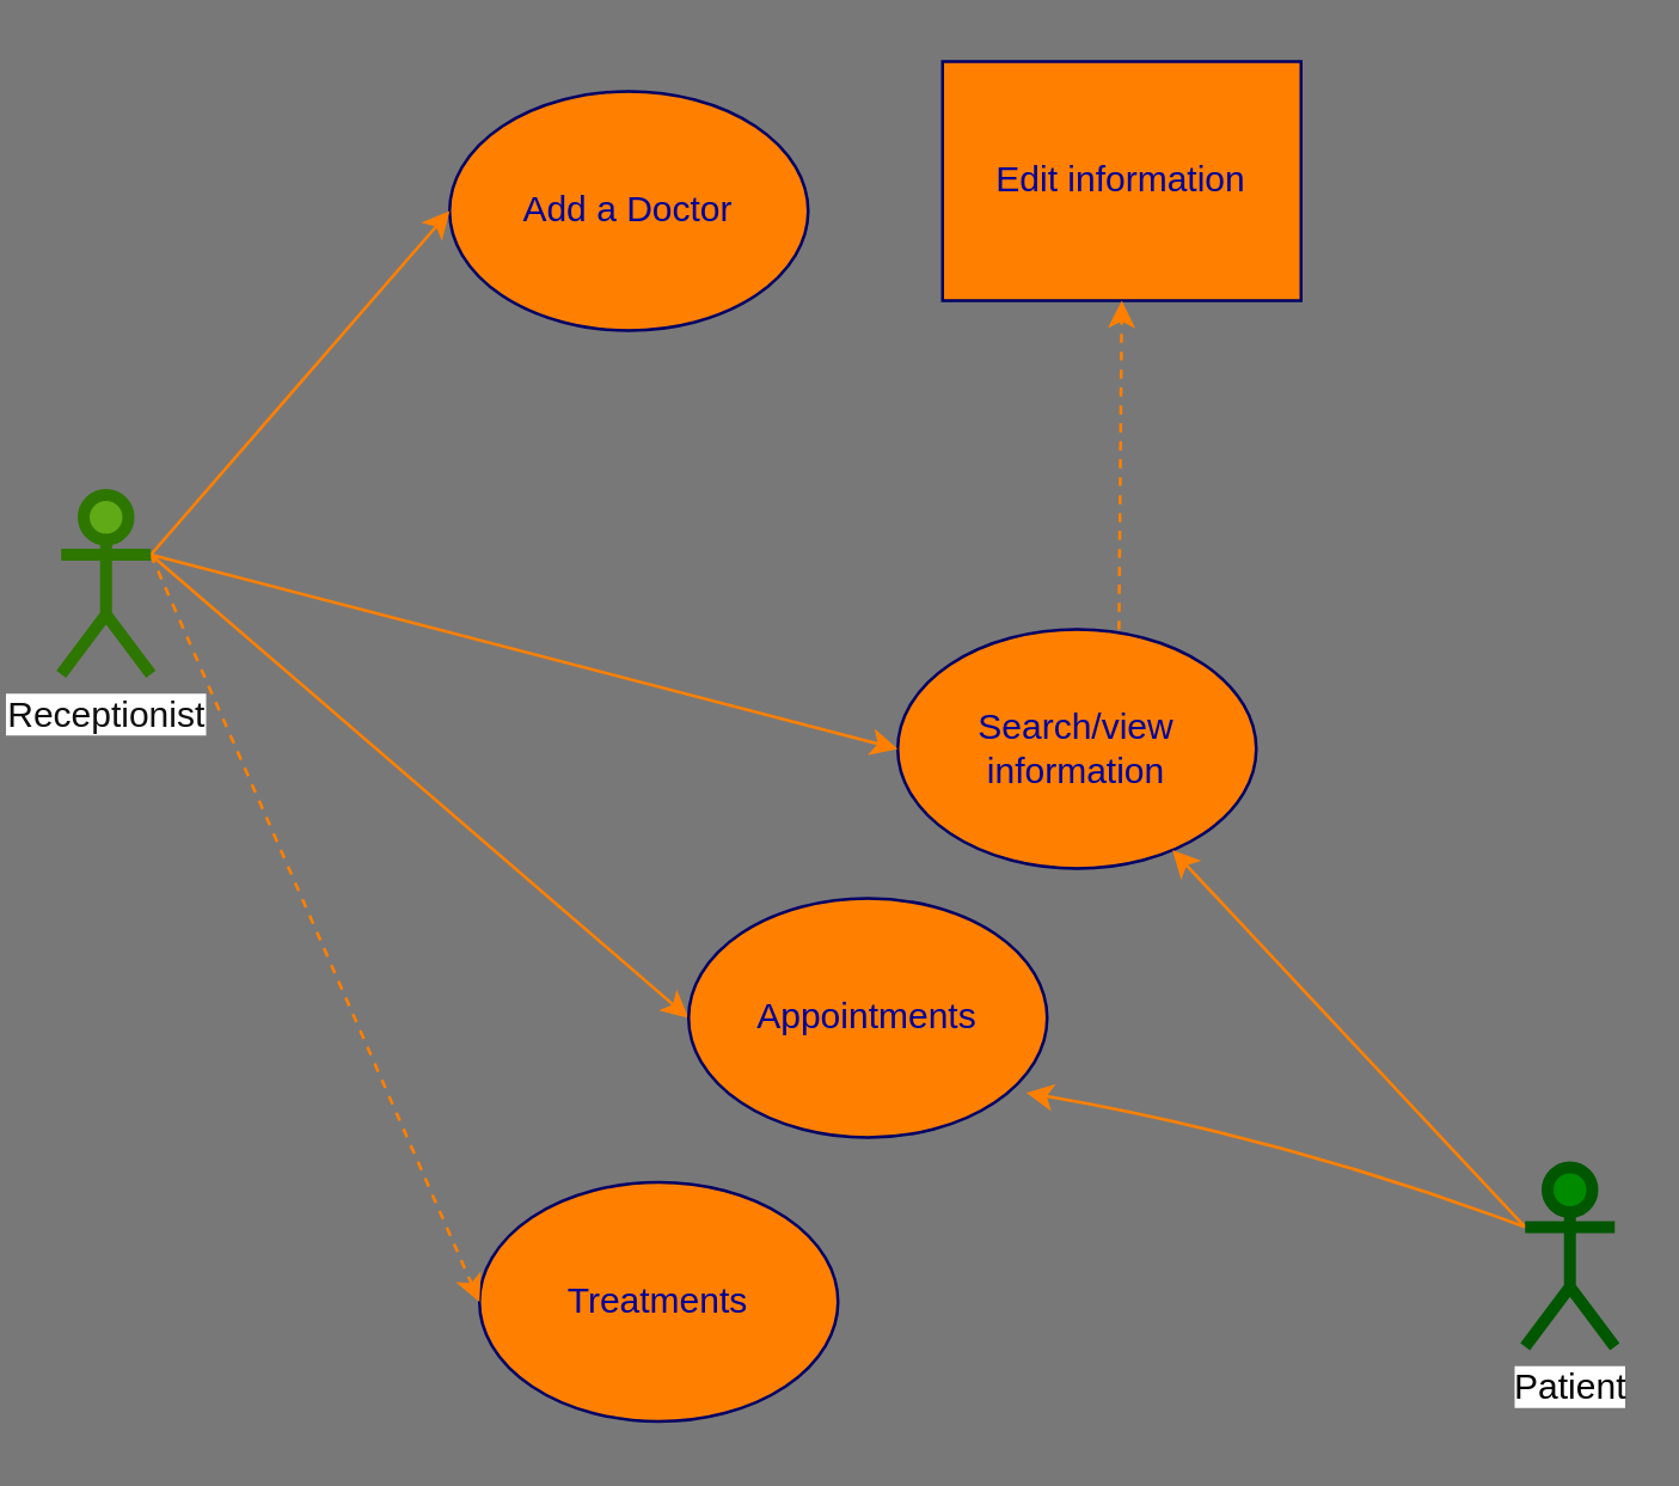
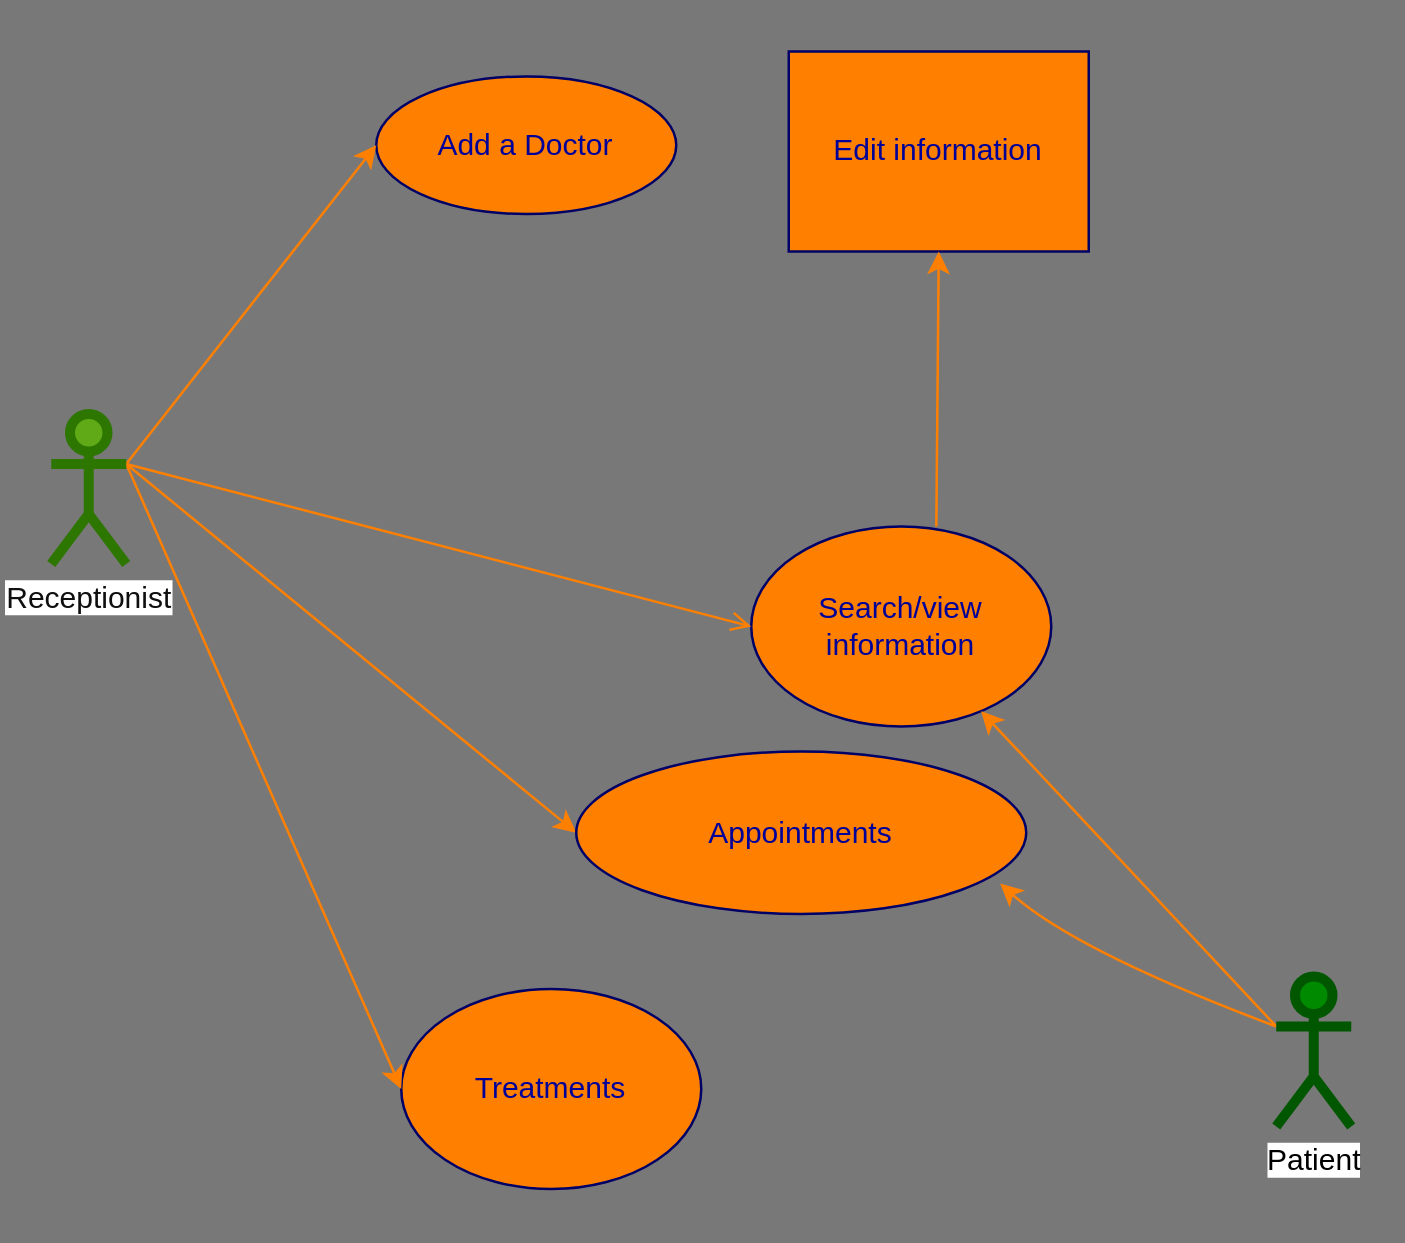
- <mxCell id="2" value="Add a Doctor" style="ellipse;whiteSpace=wrap;html=1;fillColor=#FF8000;strokeColor=#000066;fontColor=#000099;" parent="1" vertex="1"><mxGeometry x="150" y="30" width="120" height="80" as="geometry" /></mxCell>
+ <mxCell id="2" value="Add a Doctor" style="ellipse;whiteSpace=wrap;html=1;fillColor=#FF8000;strokeColor=#000066;fontColor=#000099;" parent="1" vertex="1"><mxGeometry x="150" y="30" width="120" height="55" as="geometry" /></mxCell>
- <mxCell id="15" style="edgeStyle=none;curved=1;html=1;exitX=0.617;exitY=0;exitPerimeter=0;entryX=0.5;entryY=1;jettySize=auto;orthogonalLoop=1;strokeColor=#FF8000;fontColor=#000099;exitDx=0;exitDy=0;entryDx=0;entryDy=0;dashed=1;" edge="1" parent="1" source="3" target="4"><mxGeometry relative="1" as="geometry"><mxPoint x="350" y="130" as="sourcePoint" /><mxPoint x="600" y="195" as="targetPoint" /></mxGeometry></mxCell>
+ <mxCell id="15" style="edgeStyle=none;curved=1;html=1;exitX=0.617;exitY=0;exitPerimeter=0;entryX=0.5;entryY=1;jettySize=auto;orthogonalLoop=1;strokeColor=#FF8000;fontColor=#000099;exitDx=0;exitDy=0;entryDx=0;entryDy=0;" edge="1" parent="1" source="3" target="4"><mxGeometry relative="1" as="geometry"><mxPoint x="350" y="130" as="sourcePoint" /><mxPoint x="600" y="195" as="targetPoint" /></mxGeometry></mxCell>
- <mxCell id="8" style="edgeStyle=none;curved=1;html=1;exitX=1;exitY=0.333;exitPerimeter=0;entryX=0;entryY=0.5;jettySize=auto;orthogonalLoop=1;strokeColor=#FF8000;fontColor=#000099;" parent="1" source="10" target="3" edge="1"><mxGeometry relative="1" as="geometry" /></mxCell>
+ <mxCell id="8" style="edgeStyle=none;curved=1;html=1;exitX=1;exitY=0.333;exitPerimeter=0;entryX=0;entryY=0.5;jettySize=auto;orthogonalLoop=1;strokeColor=#FF8000;fontColor=#000099;endArrow=open;" parent="1" source="10" target="3" edge="1"><mxGeometry relative="1" as="geometry" /></mxCell>
- <mxCell id="9" style="edgeStyle=none;curved=1;html=1;exitX=1;exitY=0.333;exitPerimeter=0;jettySize=auto;orthogonalLoop=1;strokeColor=#FF8000;entryX=0;entryY=0.5;fontColor=#000099;dashed=1;" parent="1" source="10" target="5" edge="1"><mxGeometry relative="1" as="geometry" /></mxCell>
+ <mxCell id="9" style="edgeStyle=none;curved=1;html=1;exitX=1;exitY=0.333;exitPerimeter=0;jettySize=auto;orthogonalLoop=1;strokeColor=#FF8000;entryX=0;entryY=0.5;fontColor=#000099;" parent="1" source="10" target="5" edge="1"><mxGeometry relative="1" as="geometry" /></mxCell>
- <mxCell id="14" value="Appointments" style="ellipse;whiteSpace=wrap;html=1;fillColor=#FF8000;strokeColor=#000066;fontColor=#000099;" parent="1" vertex="1"><mxGeometry x="230" y="300" width="120" height="80" as="geometry" /></mxCell>
+ <mxCell id="14" value="Appointments" style="ellipse;whiteSpace=wrap;html=1;fillColor=#FF8000;strokeColor=#000066;fontColor=#000099;" parent="1" vertex="1"><mxGeometry x="230" y="300" width="180" height="65" as="geometry" /></mxCell>
